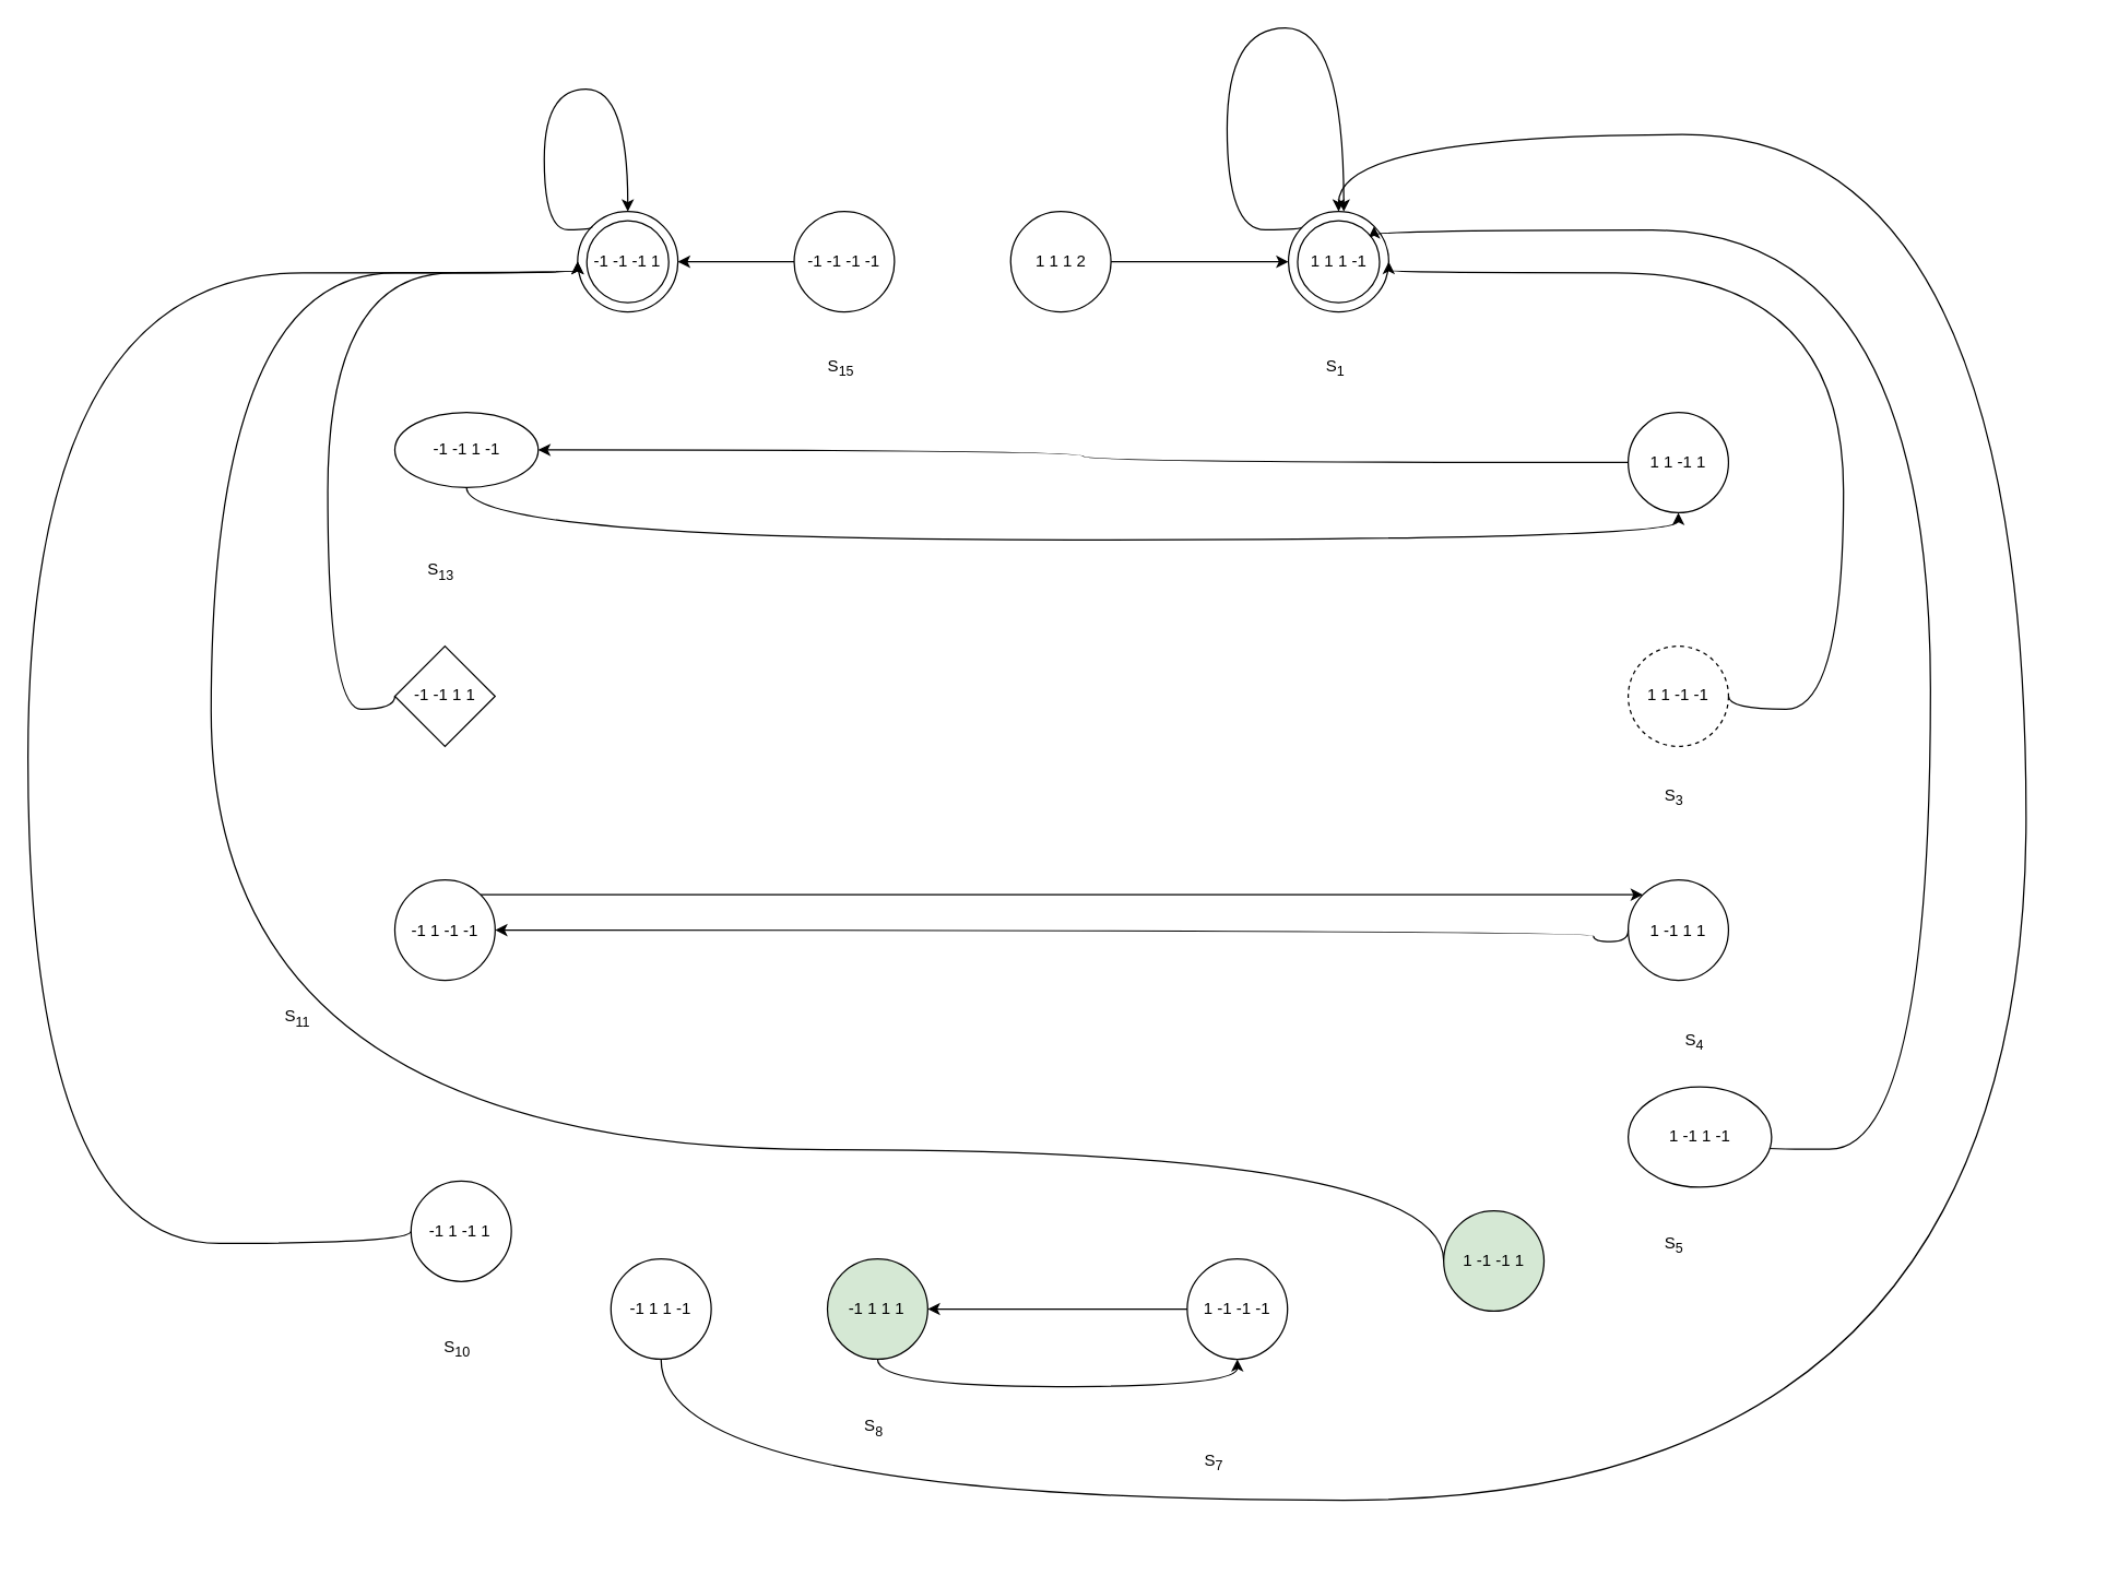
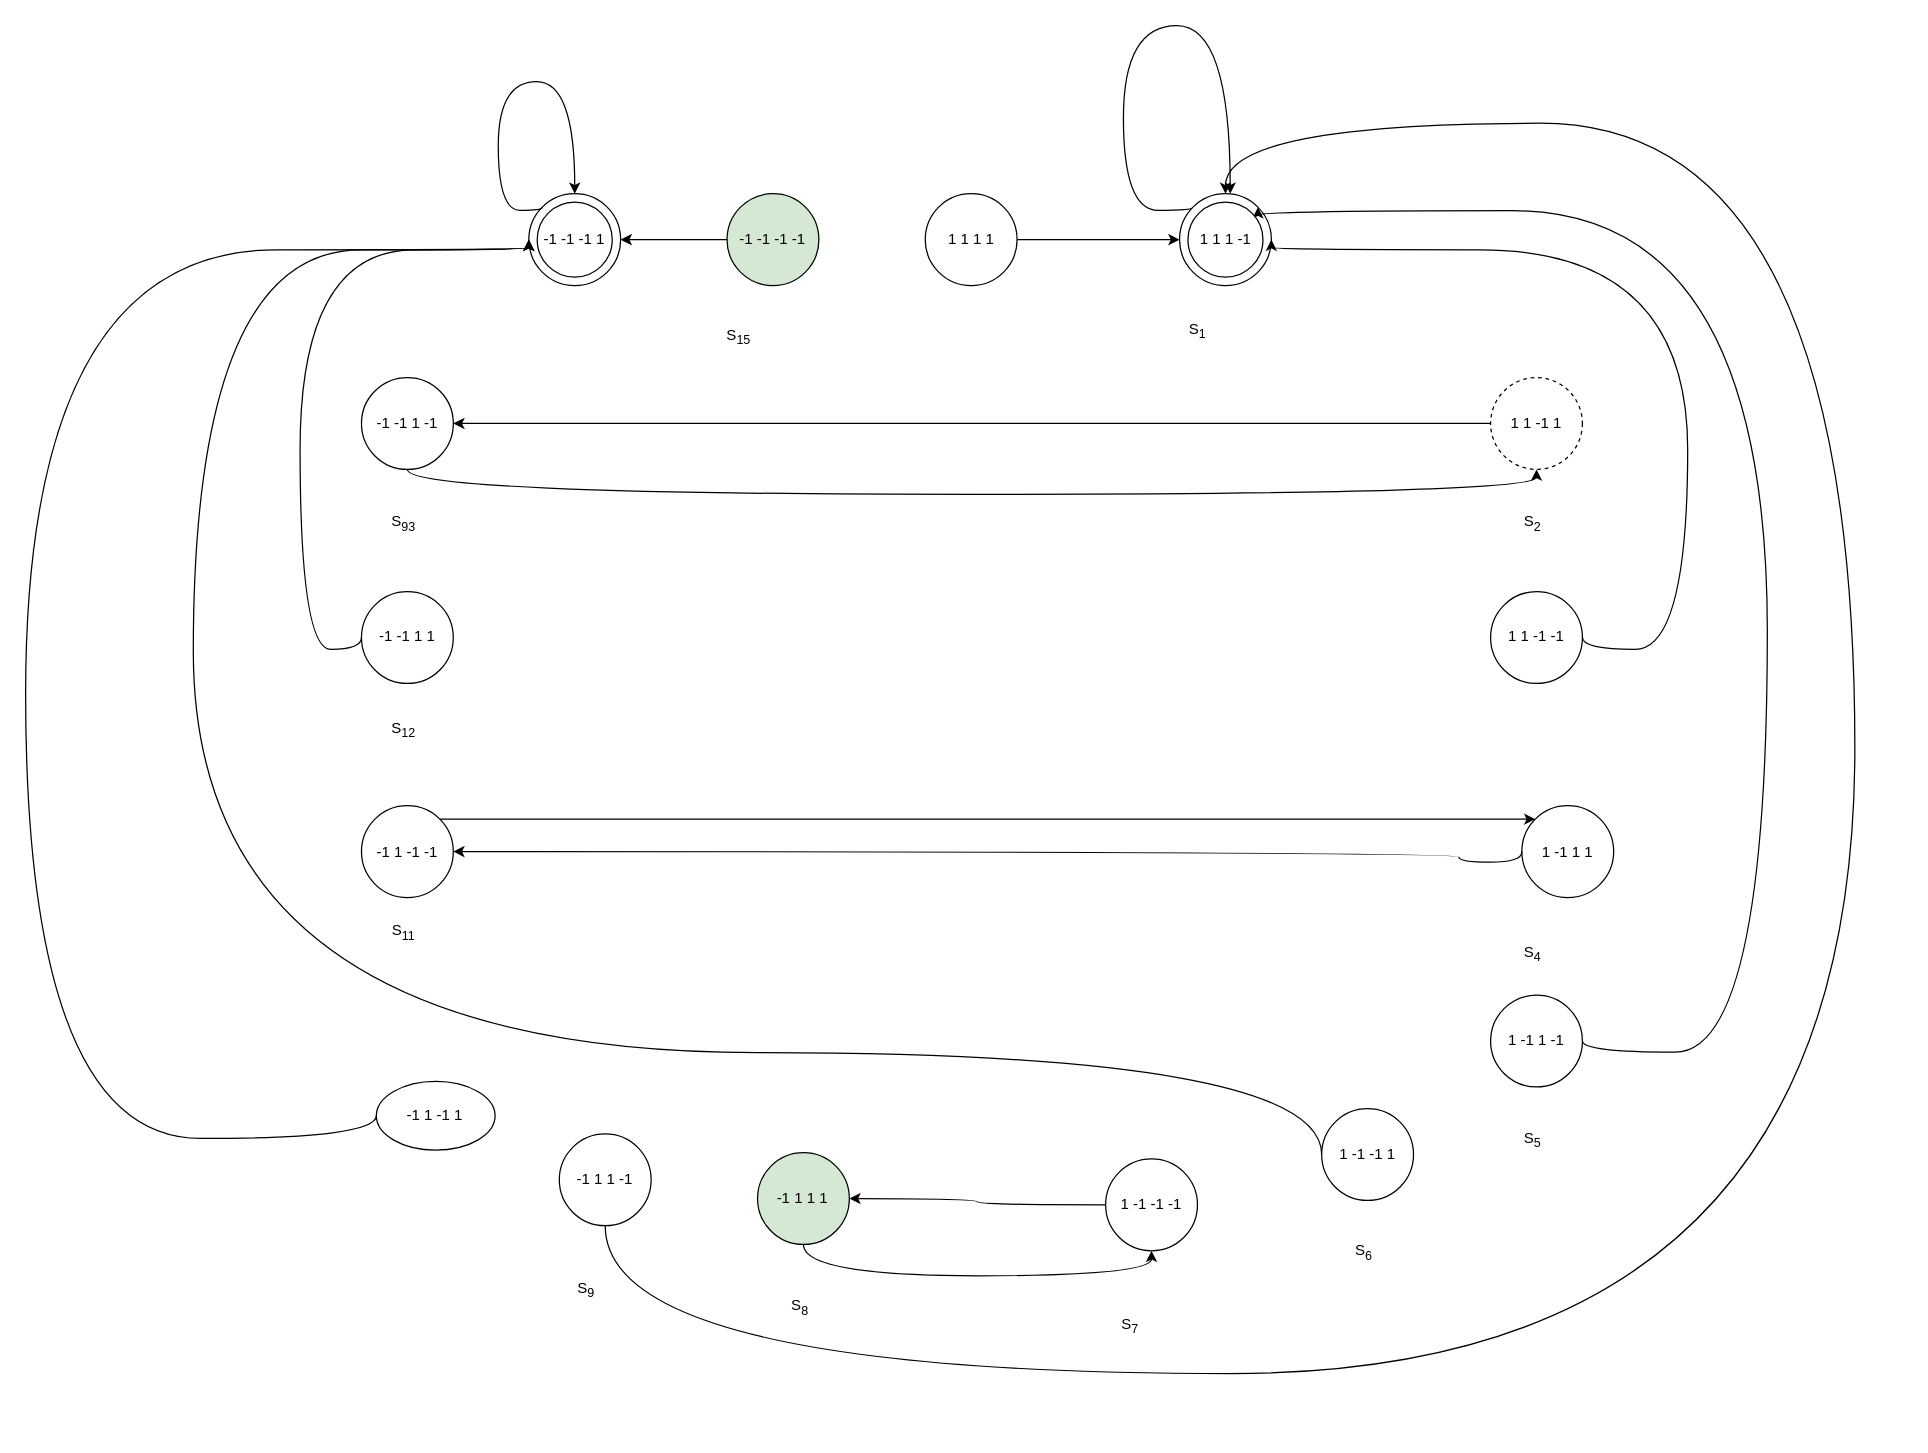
- <mxCell id="21" value="1 1 1 2" style="ellipse;whiteSpace=wrap;html=1;aspect=fixed;rounded=1;" vertex="1" parent="2"><mxGeometry x="719.509" y="134.4" width="73.444" height="73.444" as="geometry" /></mxCell>
+ <mxCell id="21" value="1 1 1 1" style="ellipse;whiteSpace=wrap;html=1;aspect=fixed;rounded=1;" vertex="1" parent="2"><mxGeometry x="719.509" y="134.4" width="73.444" height="73.444" as="geometry" /></mxCell>
- <mxCell id="9" value="-1 -1 -1 -1" style="ellipse;whiteSpace=wrap;html=1;aspect=fixed;rounded=1;" vertex="1" parent="2"><mxGeometry x="560.974" y="134.4" width="73.444" height="73.444" as="geometry" /></mxCell>
+ <mxCell id="9" value="-1 -1 -1 -1" style="ellipse;whiteSpace=wrap;html=1;aspect=fixed;rounded=1;fillColor=#d5e8d4;" vertex="1" parent="2"><mxGeometry x="560.974" y="134.4" width="73.444" height="73.444" as="geometry" /></mxCell>
- <mxCell id="48" value="S&lt;sub&gt;15&lt;/sub&gt;" style="text;html=1;align=center;verticalAlign=middle;resizable=0;points=[];autosize=1;" vertex="1" parent="2"><mxGeometry x="579.732" y="238.933" width="30" height="20" as="geometry" /></mxCell>
+ <mxCell id="48" value="S&lt;sub&gt;15&lt;/sub&gt;" style="text;html=1;align=center;verticalAlign=middle;resizable=0;points=[];autosize=1;" vertex="1" parent="2"><mxGeometry x="554.732" y="238.933" width="30" height="20" as="geometry" /></mxCell>
- <mxCell id="35" value="S&lt;sub&gt;1&lt;/sub&gt;" style="text;html=1;align=center;verticalAlign=middle;resizable=0;points=[];autosize=1;" vertex="1" parent="2"><mxGeometry x="941.659" y="238.933" width="30" height="20" as="geometry" /></mxCell>
+ <mxCell id="35" value="S&lt;sub&gt;1&lt;/sub&gt;" style="text;html=1;align=center;verticalAlign=middle;resizable=0;points=[];autosize=1;" vertex="1" parent="2"><mxGeometry x="921.659" y="233.933" width="30" height="20" as="geometry" /></mxCell>
- <mxCell id="15" value="-1 -1 1 -1" style="ellipse;whiteSpace=wrap;html=1;aspect=fixed;rounded=1;" vertex="1" parent="2"><mxGeometry x="268.609" y="281.42" width="105" height="55" as="geometry" /></mxCell>
+ <mxCell id="15" value="-1 -1 1 -1" style="ellipse;whiteSpace=wrap;html=1;aspect=fixed;rounded=1;" vertex="1" parent="2"><mxGeometry x="268.609" y="281.42" width="73.444" height="73.444" as="geometry" /></mxCell>
- <mxCell id="5" value="1 1 -1 1" style="ellipse;whiteSpace=wrap;html=1;aspect=fixed;rounded=1;" vertex="1" parent="2"><mxGeometry x="1171.666" y="281.416" width="73.444" height="73.444" as="geometry" /></mxCell>
+ <mxCell id="5" value="1 1 -1 1" style="ellipse;whiteSpace=wrap;html=1;aspect=fixed;rounded=1;dashed=1;" vertex="1" parent="2"><mxGeometry x="1171.666" y="281.416" width="73.444" height="73.444" as="geometry" /></mxCell>
- <mxCell id="47" value="S&lt;sub&gt;13&lt;/sub&gt;" style="text;html=1;align=center;verticalAlign=middle;resizable=0;points=[];autosize=1;" vertex="1" parent="2"><mxGeometry x="286.585" y="388.267" width="30" height="20" as="geometry" /></mxCell>
+ <mxCell id="47" value="S&lt;sub&gt;93&lt;/sub&gt;" style="text;html=1;align=center;verticalAlign=middle;resizable=0;points=[];autosize=1;" vertex="1" parent="2"><mxGeometry x="286.585" y="388.267" width="30" height="20" as="geometry" /></mxCell>
+ <mxCell id="36" value="S&lt;sub&gt;2&lt;/sub&gt;" style="text;html=1;align=center;verticalAlign=middle;resizable=0;points=[];autosize=1;" vertex="1" parent="2"><mxGeometry x="1190.439" y="388.267" width="30" height="20" as="geometry" /></mxCell>
- <mxCell id="13" value="-1 -1 1 1" style="rhombus;whiteSpace=wrap;html=1;aspect=fixed;" vertex="1" parent="2"><mxGeometry x="268.61" y="452.627" width="73.444" height="73.444" as="geometry" /></mxCell>
+ <mxCell id="13" value="-1 -1 1 1" style="ellipse;whiteSpace=wrap;html=1;aspect=fixed;rounded=1;" vertex="1" parent="2"><mxGeometry x="268.61" y="452.627" width="73.444" height="73.444" as="geometry" /></mxCell>
- <mxCell id="7" value="1 1 -1 -1" style="ellipse;whiteSpace=wrap;html=1;aspect=fixed;rounded=1;dashed=1;" vertex="1" parent="2"><mxGeometry x="1171.673" y="452.63" width="73.444" height="73.444" as="geometry" /></mxCell>
+ <mxCell id="7" value="1 1 -1 -1" style="ellipse;whiteSpace=wrap;html=1;aspect=fixed;rounded=1;" vertex="1" parent="2"><mxGeometry x="1171.673" y="452.63" width="73.444" height="73.444" as="geometry" /></mxCell>
+ <mxCell id="46" value="S&lt;sub&gt;12&lt;/sub&gt;" style="text;html=1;align=center;verticalAlign=middle;resizable=0;points=[];autosize=1;" vertex="1" parent="2"><mxGeometry x="287.366" y="552.533" width="30" height="20" as="geometry" /></mxCell>
- <mxCell id="37" value="S&lt;sub&gt;3&lt;/sub&gt;" style="text;html=1;align=center;verticalAlign=middle;resizable=0;points=[];autosize=1;" vertex="1" parent="2"><mxGeometry x="1190.427" y="552.533" width="30" height="20" as="geometry" /></mxCell>
- <mxCell id="8" value="1 -1 1 1" style="ellipse;whiteSpace=wrap;html=1;aspect=fixed;rounded=1;" vertex="1" parent="2"><mxGeometry x="1171.672" y="623.838" width="73.444" height="73.444" as="geometry" /></mxCell>
+ <mxCell id="8" value="1 -1 1 1" style="ellipse;whiteSpace=wrap;html=1;aspect=fixed;rounded=1;" vertex="1" parent="2"><mxGeometry x="1196.672" y="623.838" width="73.444" height="73.444" as="geometry" /></mxCell>
- <mxCell id="45" value="S&lt;sub&gt;11&lt;/sub&gt;" style="text;html=1;align=center;verticalAlign=middle;resizable=0;points=[];autosize=1;" vertex="1" parent="2"><mxGeometry x="182.366" y="714.59" width="30" height="20" as="geometry" /></mxCell>
+ <mxCell id="45" value="S&lt;sub&gt;11&lt;/sub&gt;" style="text;html=1;align=center;verticalAlign=middle;resizable=0;points=[];autosize=1;" vertex="1" parent="2"><mxGeometry x="287.366" y="714.59" width="30" height="20" as="geometry" /></mxCell>
- <mxCell id="38" value="S&lt;sub&gt;4&lt;/sub&gt;" style="text;html=1;align=center;verticalAlign=middle;resizable=0;points=[];autosize=1;" vertex="1" parent="2"><mxGeometry x="1205.427" y="731.733" width="30" height="20" as="geometry" /></mxCell>
+ <mxCell id="38" value="S&lt;sub&gt;4&lt;/sub&gt;" style="text;html=1;align=center;verticalAlign=middle;resizable=0;points=[];autosize=1;" vertex="1" parent="2"><mxGeometry x="1190.427" y="731.733" width="30" height="20" as="geometry" /></mxCell>
- <mxCell id="32" value="1 -1 1 -1" style="ellipse;whiteSpace=wrap;html=1;aspect=fixed;rounded=1;" vertex="1" parent="2"><mxGeometry x="1171.666" y="775.378" width="105" height="73.444" as="geometry" /></mxCell>
+ <mxCell id="32" value="1 -1 1 -1" style="ellipse;whiteSpace=wrap;html=1;aspect=fixed;rounded=1;" vertex="1" parent="2"><mxGeometry x="1171.666" y="775.378" width="73.444" height="73.444" as="geometry" /></mxCell>
- <mxCell id="26" value="-1 1 -1 1" style="ellipse;whiteSpace=wrap;html=1;aspect=fixed;rounded=1;" vertex="1" parent="2"><mxGeometry x="280.486" y="844.367" width="73.444" height="73.444" as="geometry" /></mxCell>
+ <mxCell id="26" value="-1 1 -1 1" style="ellipse;whiteSpace=wrap;html=1;aspect=fixed;rounded=1;" vertex="1" parent="2"><mxGeometry x="280.486" y="844.367" width="95" height="55" as="geometry" /></mxCell>
- <mxCell id="30" value="1 -1 -1 1" style="ellipse;whiteSpace=wrap;html=1;aspect=fixed;rounded=1;fillColor=#d5e8d4;" vertex="1" parent="2"><mxGeometry x="1036.582" y="866.129" width="73.444" height="73.444" as="geometry" /></mxCell>
+ <mxCell id="30" value="1 -1 -1 1" style="ellipse;whiteSpace=wrap;html=1;aspect=fixed;rounded=1;" vertex="1" parent="2"><mxGeometry x="1036.582" y="866.129" width="73.444" height="73.444" as="geometry" /></mxCell>
- <mxCell id="11" value="-1 1 1 -1" style="ellipse;whiteSpace=wrap;html=1;aspect=fixed;rounded=1;" vertex="1" parent="2"><mxGeometry x="426.828" y="901.353" width="73.444" height="73.444" as="geometry" /></mxCell>
+ <mxCell id="11" value="-1 1 1 -1" style="ellipse;whiteSpace=wrap;html=1;aspect=fixed;rounded=1;" vertex="1" parent="2"><mxGeometry x="426.828" y="886.353" width="73.444" height="73.444" as="geometry" /></mxCell>
- <mxCell id="12" value="1 -1 -1 -1" style="ellipse;whiteSpace=wrap;html=1;aspect=fixed;rounded=1;" vertex="1" parent="2"><mxGeometry x="848.783" y="901.357" width="73.444" height="73.444" as="geometry" /></mxCell>
+ <mxCell id="12" value="1 -1 -1 -1" style="ellipse;whiteSpace=wrap;html=1;aspect=fixed;rounded=1;" vertex="1" parent="2"><mxGeometry x="863.783" y="906.357" width="73.444" height="73.444" as="geometry" /></mxCell>
- <mxCell id="44" value="S&lt;sub&gt;10&lt;/sub&gt;" style="text;html=1;align=center;verticalAlign=middle;resizable=0;points=[];autosize=1;" vertex="1" parent="2"><mxGeometry x="299.244" y="956.883" width="30" height="20" as="geometry" /></mxCell>
+ <mxCell id="40" value="S&lt;sub&gt;6&lt;/sub&gt;" style="text;html=1;align=center;verticalAlign=middle;resizable=0;points=[];autosize=1;" vertex="1" parent="2"><mxGeometry x="1054.878" y="970.667" width="30" height="20" as="geometry" /></mxCell>
+ <mxCell id="43" value="S&lt;sub&gt;9&lt;/sub&gt;" style="text;html=1;align=center;verticalAlign=middle;resizable=0;points=[];autosize=1;" vertex="1" parent="2"><mxGeometry x="432.927" y="1000.533" width="30" height="20" as="geometry" /></mxCell>
- <mxCell id="41" value="S&lt;sub&gt;7&lt;/sub&gt;" style="text;html=1;align=center;verticalAlign=middle;resizable=0;points=[];autosize=1;" vertex="1" parent="2"><mxGeometry x="852.549" y="1040.4" width="30" height="20" as="geometry" /></mxCell>
+ <mxCell id="41" value="S&lt;sub&gt;7&lt;/sub&gt;" style="text;html=1;align=center;verticalAlign=middle;resizable=0;points=[];autosize=1;" vertex="1" parent="2"><mxGeometry x="867.549" y="1030.4" width="30" height="20" as="geometry" /></mxCell>
